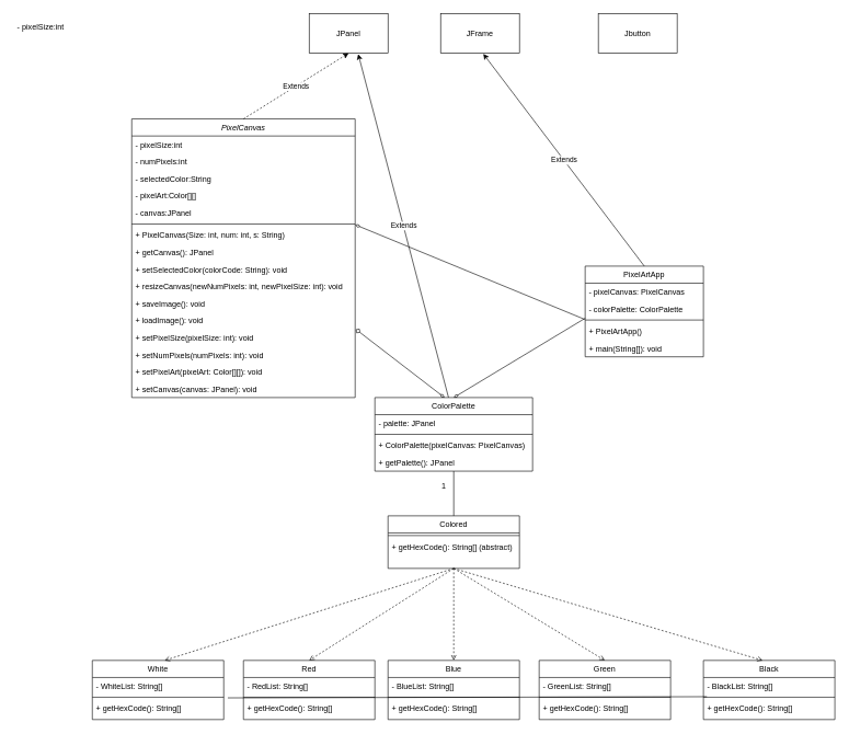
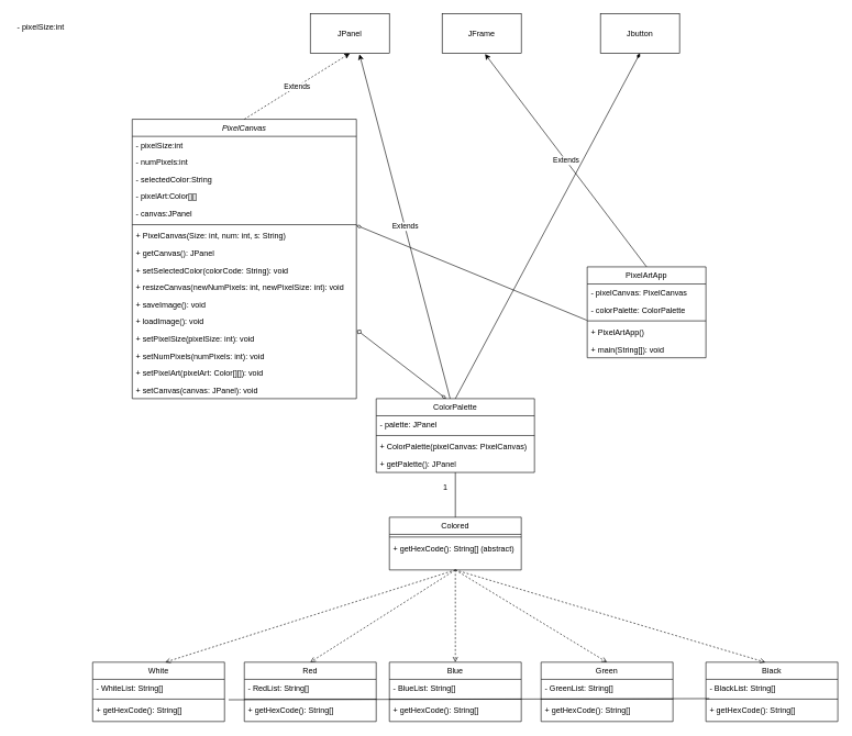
+ <mxCell id="74" value="" style="endArrow=diamondThin;html=1;rounded=0;exitX=0.5;exitY=0;exitDx=0;exitDy=0;entryX=0.5;entryY=1;entryDx=0;entryDy=0;endFill=1;" edge="1" parent="1" source="28" target="67"><mxGeometry width="50" height="50" relative="1" as="geometry"><mxPoint x="680" y="340" as="sourcePoint" /><mxPoint x="730" y="290" as="targetPoint" /></mxGeometry></mxCell>
- <mxCell id="55" value="" style="html=1;labelBackgroundColor=#ffffff;endArrow=diamondThin;endFill=0;endSize=6;jettySize=auto;orthogonalLoop=1;strokeWidth=1;fontSize=14;rounded=0;strokeColor=#000000;exitX=0.001;exitY=1.047;exitDx=0;exitDy=0;exitPerimeter=0;entryX=0.5;entryY=0;entryDx=0;entryDy=0;" parent="1" source="24" target="28" edge="1"><mxGeometry width="60" height="60" relative="1" as="geometry"><mxPoint x="560" y="694" as="sourcePoint" /><mxPoint x="620" y="634" as="targetPoint" /></mxGeometry></mxCell>
